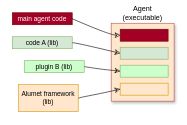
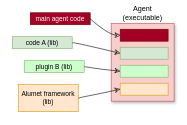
- <mxCell id="10" value="main agent code" style="rounded=0;whiteSpace=wrap;html=1;fillColor=#a20025;strokeColor=#6F0000;fontColor=#ffffff;fontSize=11;" parent="1" vertex="1"><mxGeometry x="20" y="20.5" width="100" height="20" as="geometry" /></mxCell>
+ <mxCell id="10" value="main agent code" style="rounded=0;whiteSpace=wrap;html=1;fillColor=#a20025;strokeColor=#6F0000;fontColor=#ffffff;fontSize=11;" parent="1" vertex="1"><mxGeometry x="50" y="20.5" width="100" height="20" as="geometry" /></mxCell>
- <mxCell id="2" value="Agent&lt;div&gt;(executable)&lt;/div&gt;" style="rounded=0;whiteSpace=wrap;html=1;fillColor=#ffe6cc;strokeColor=#b85450;shadow=1;verticalAlign=bottom;horizontal=1;labelPosition=center;verticalLabelPosition=top;align=center;" parent="1" vertex="1"><mxGeometry x="185" y="38" width="105" height="130" as="geometry" /></mxCell>
+ <mxCell id="2" value="Agent&lt;div&gt;(executable)&lt;/div&gt;" style="rounded=0;whiteSpace=wrap;html=1;fillColor=#f8cecc;strokeColor=#b85450;shadow=1;verticalAlign=bottom;horizontal=1;labelPosition=center;verticalLabelPosition=top;align=center;" parent="1" vertex="1"><mxGeometry x="185" y="38" width="105" height="130" as="geometry" /></mxCell>
